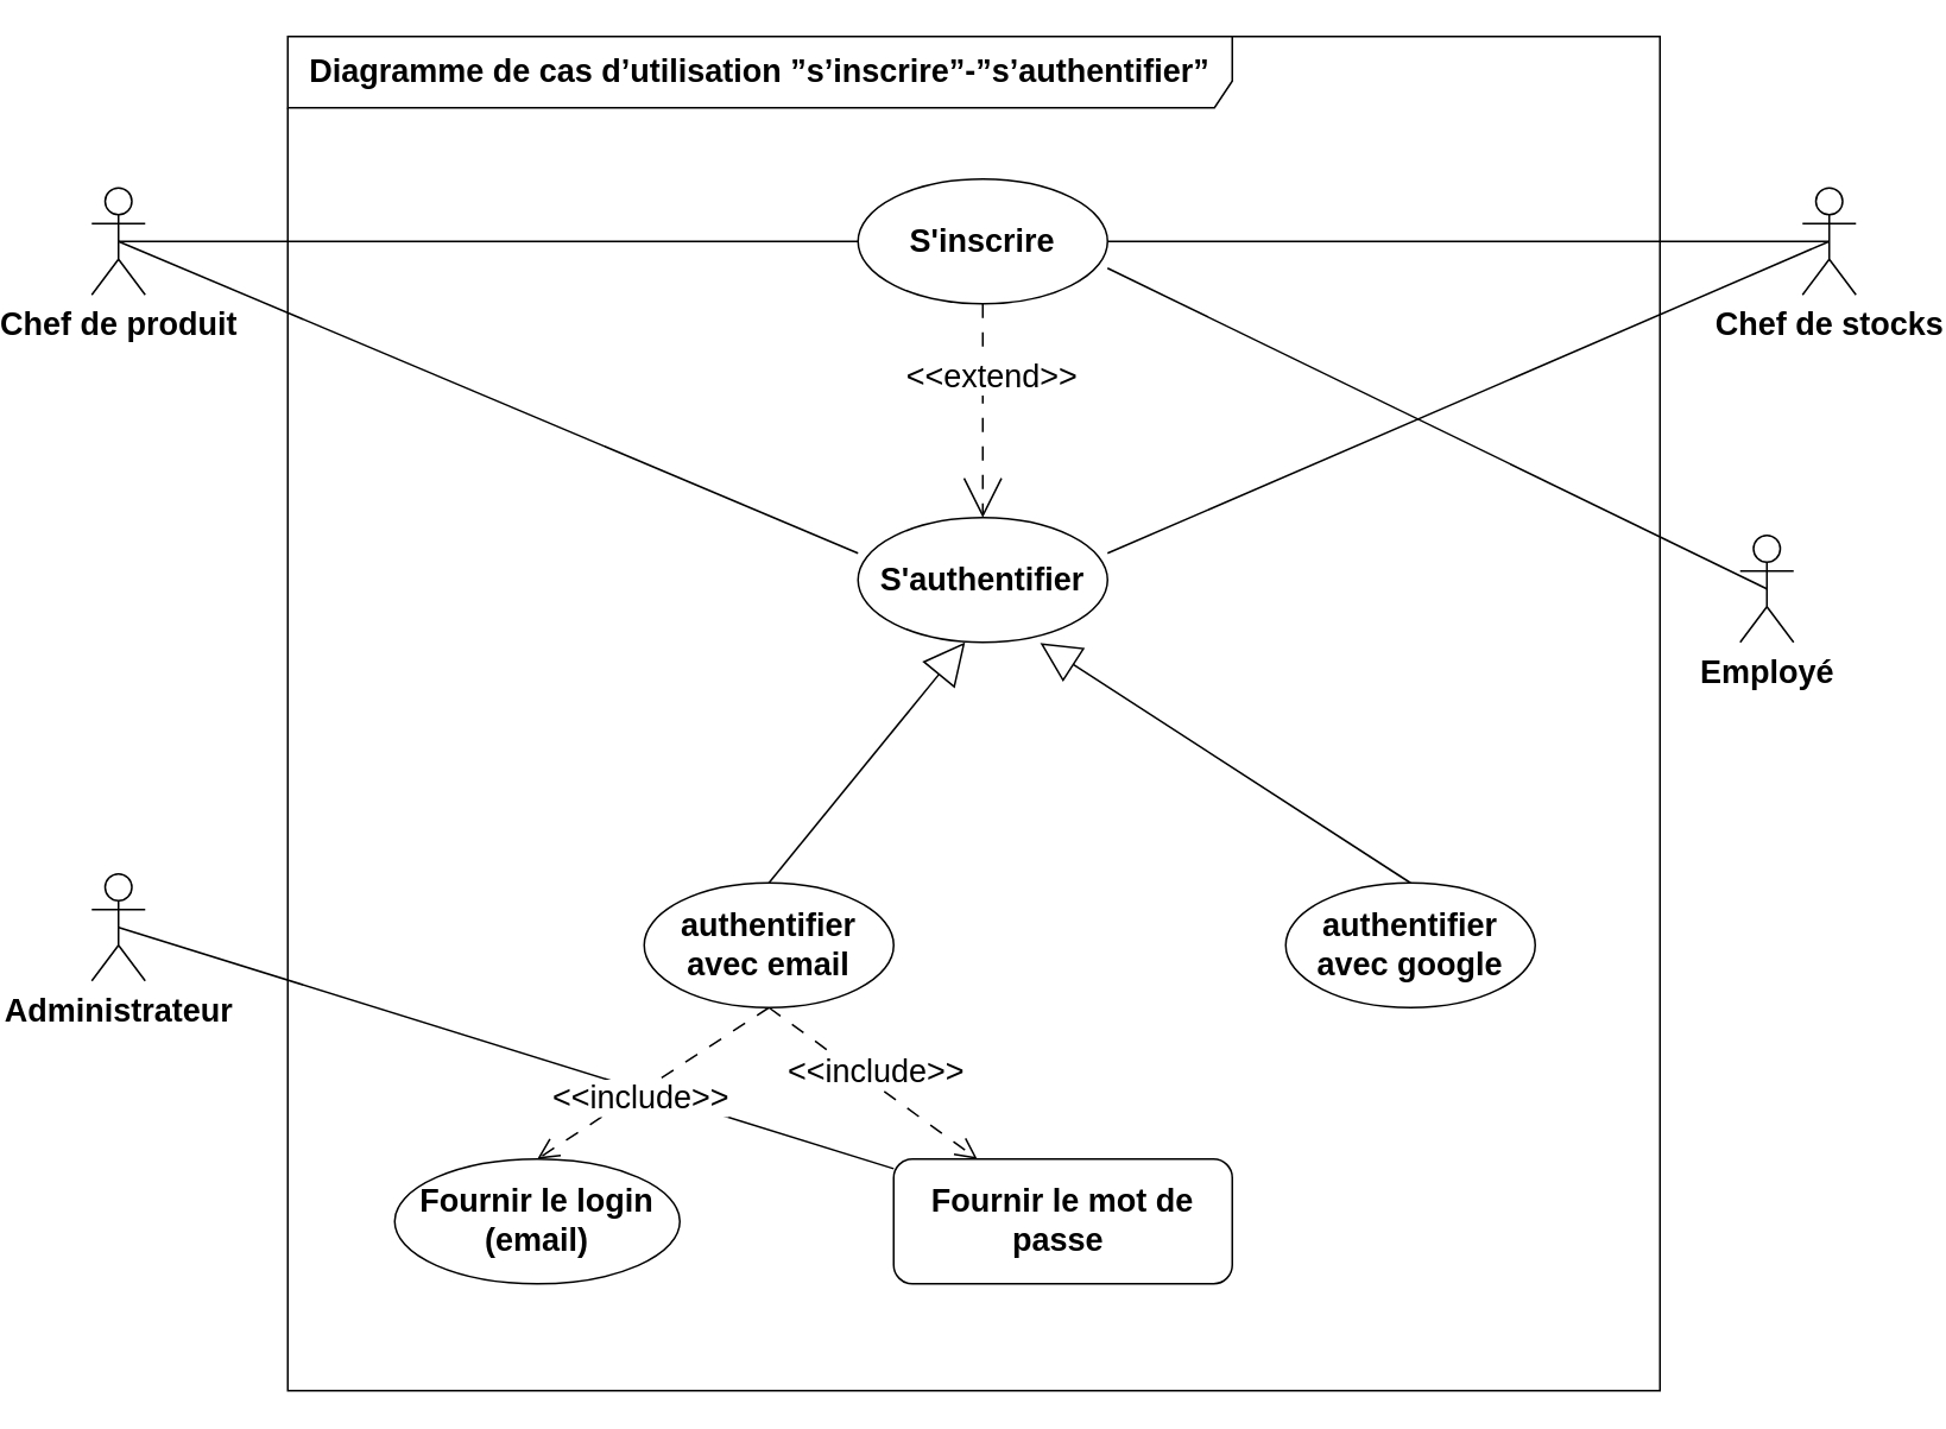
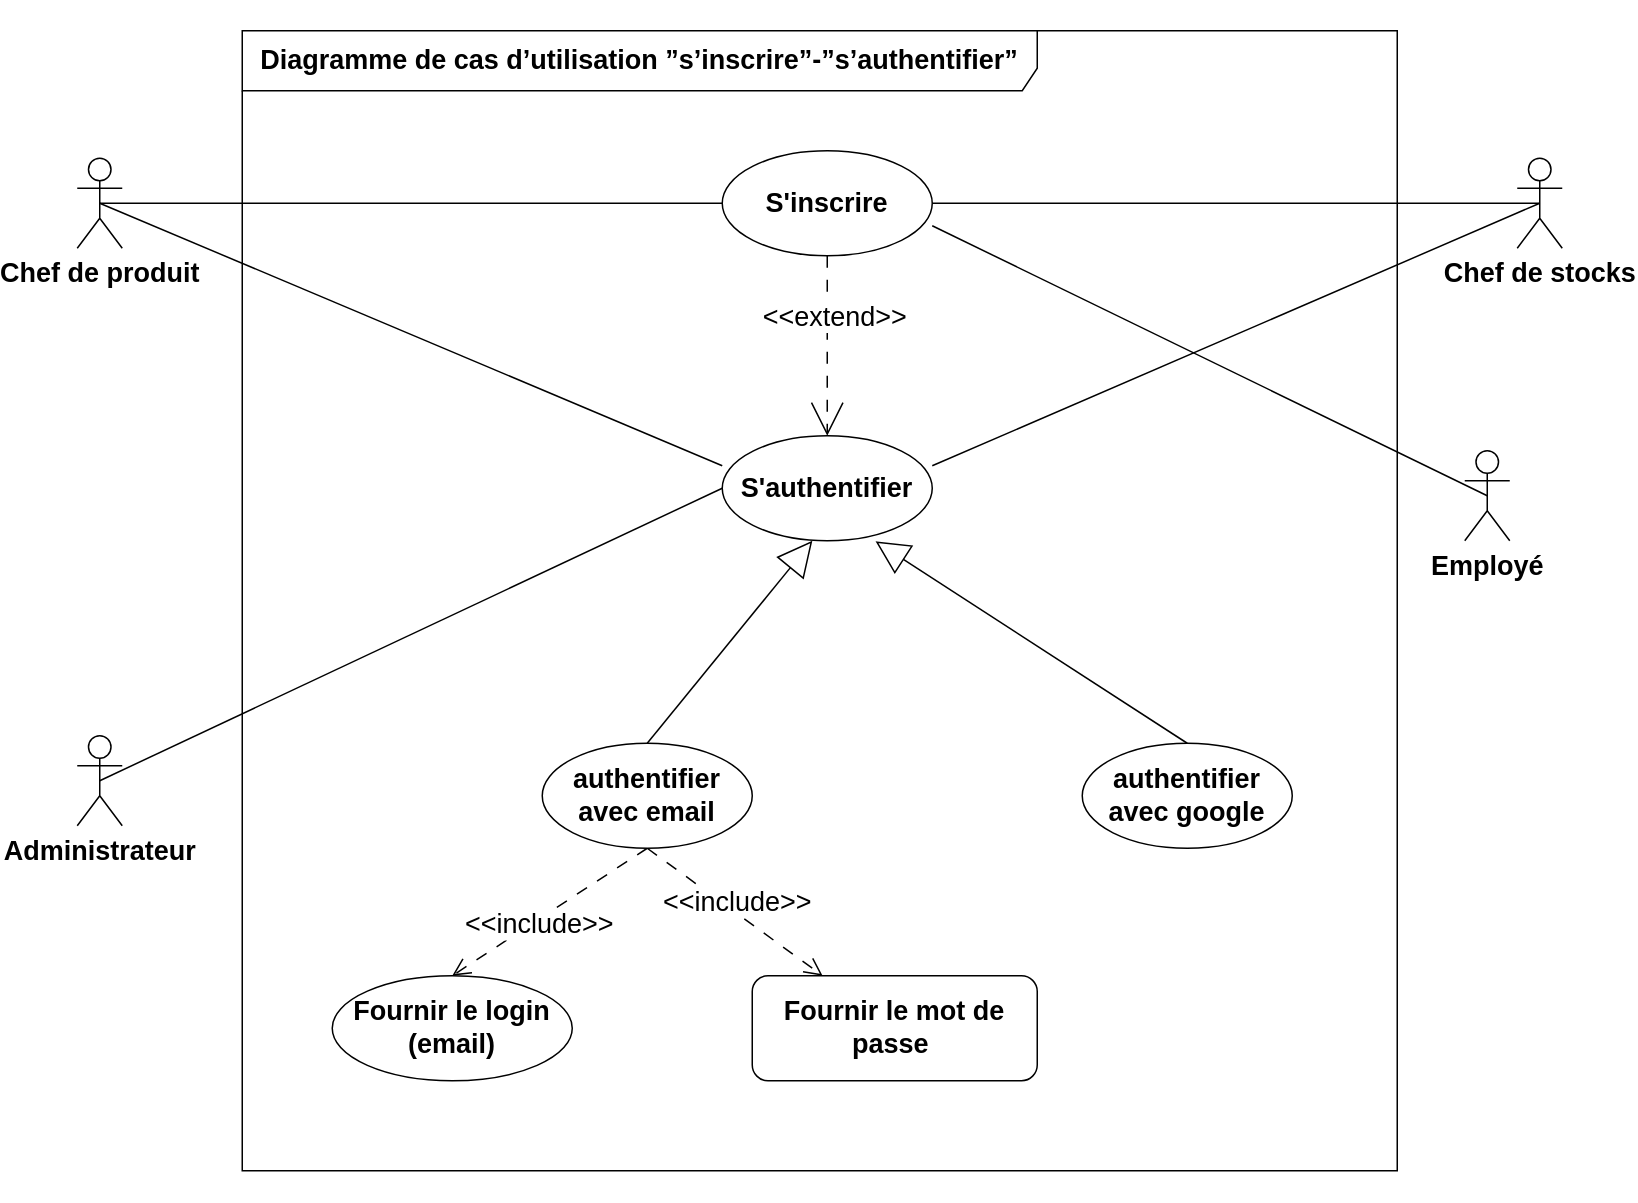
- <mxCell id="9" style="rounded=0;orthogonalLoop=1;jettySize=auto;html=1;exitX=0.5;exitY=0.5;exitDx=0;exitDy=0;exitPerimeter=0;endArrow=none;endFill=0;" edge="1" parent="1" source="10" target="11"><mxGeometry relative="1" as="geometry" /></mxCell>
+ <mxCell id="9" style="rounded=0;orthogonalLoop=1;jettySize=auto;html=1;exitX=0.5;exitY=0.5;exitDx=0;exitDy=0;exitPerimeter=0;entryX=0;entryY=0.5;entryDx=0;entryDy=0;endArrow=none;endFill=0;" edge="1" parent="1" source="10" target="13"><mxGeometry relative="1" as="geometry" /></mxCell>
